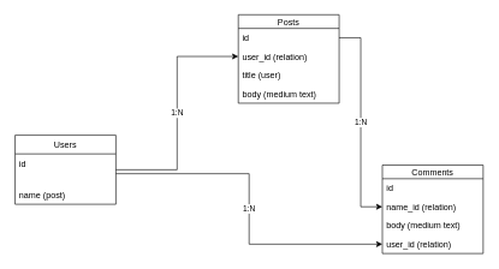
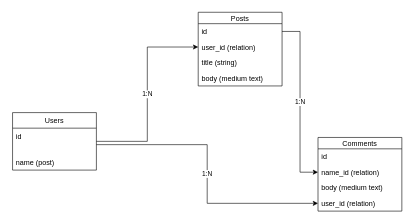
- <mxCell id="8" value="title (user)" style="text;strokeColor=none;fillColor=none;align=left;verticalAlign=top;spacingLeft=4;spacingRight=4;overflow=hidden;rotatable=0;points=[[0,0.5],[1,0.5]];portConstraint=eastwest;" parent="5" vertex="1"><mxGeometry y="71" width="140" height="26" as="geometry" /></mxCell>
+ <mxCell id="8" value="title (string)" style="text;strokeColor=none;fillColor=none;align=left;verticalAlign=top;spacingLeft=4;spacingRight=4;overflow=hidden;rotatable=0;points=[[0,0.5],[1,0.5]];portConstraint=eastwest;" parent="5" vertex="1"><mxGeometry y="71" width="140" height="26" as="geometry" /></mxCell>
